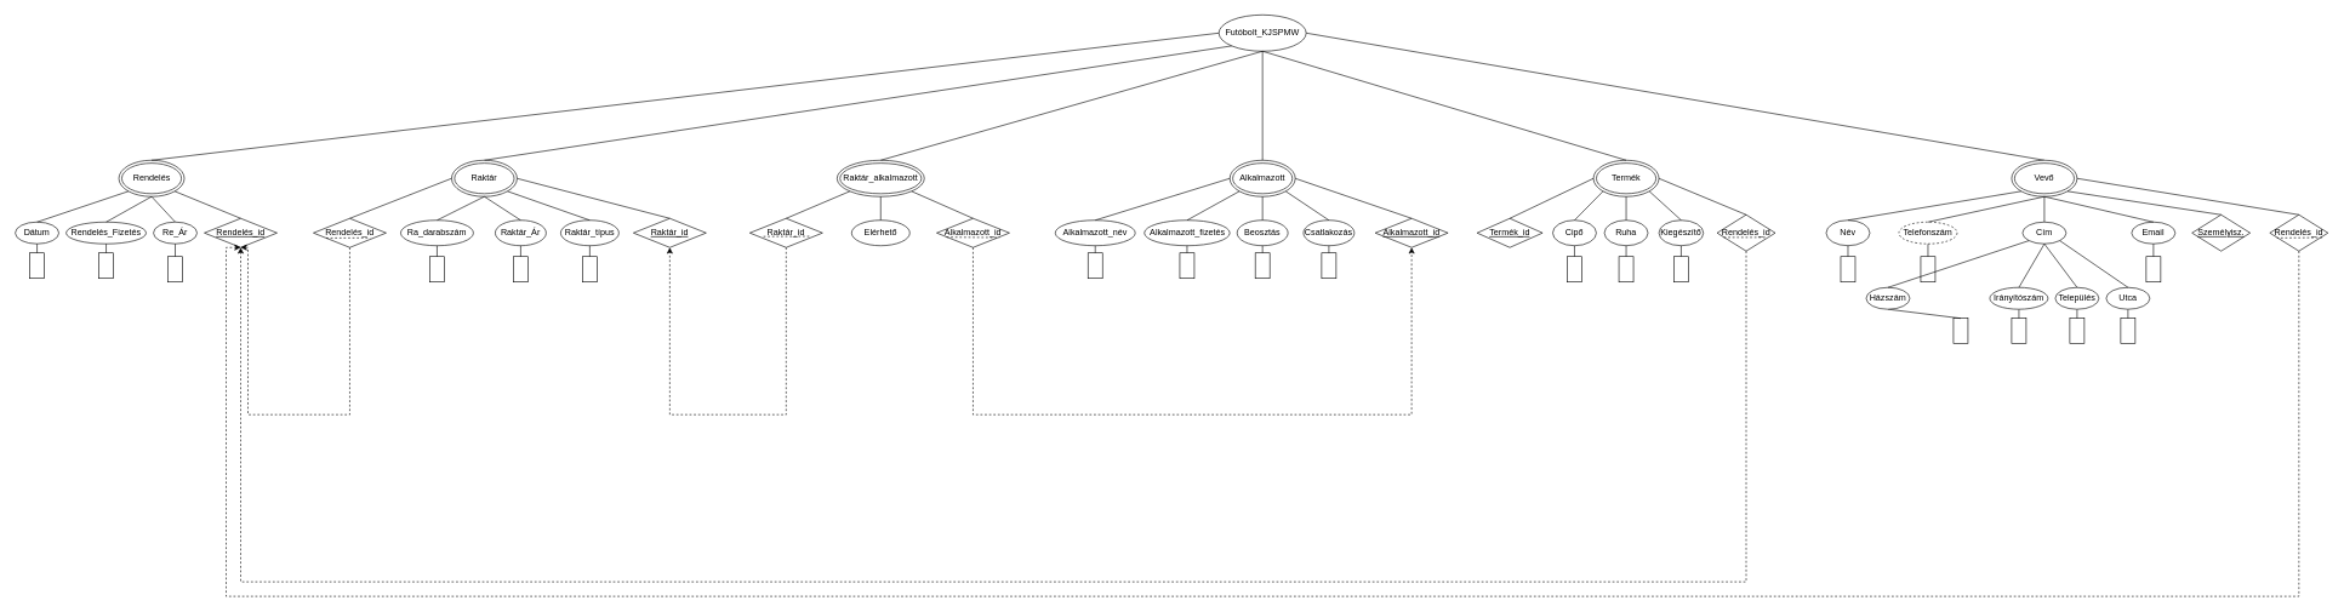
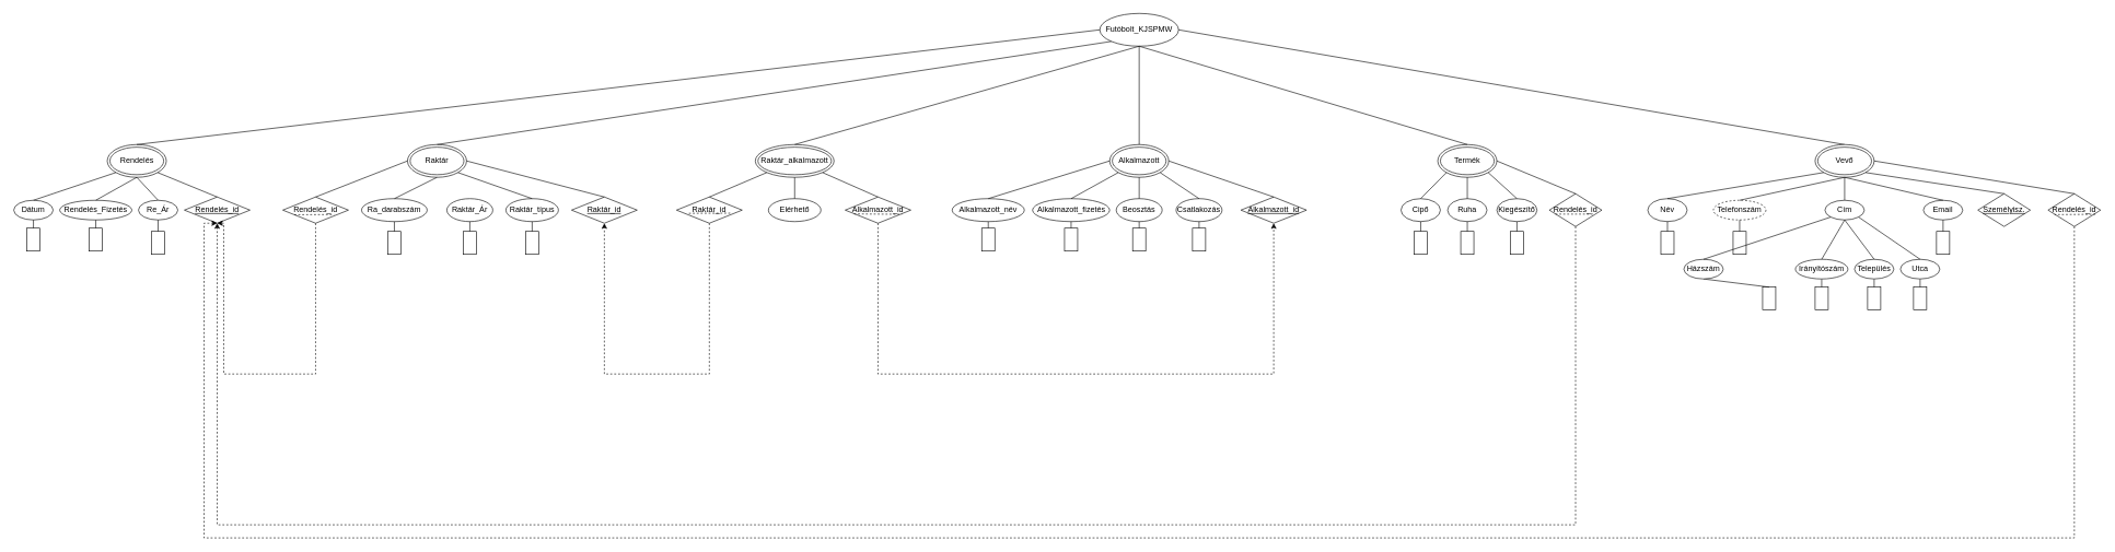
- <mxCell id="35" value="" style="endArrow=none;html=1;rounded=0;entryX=0;entryY=0.5;entryDx=0;entryDy=0;exitX=0.5;exitY=0;exitDx=0;exitDy=0;" parent="1" source="31" target="5" edge="1"><mxGeometry width="50" height="50" relative="1" as="geometry"><mxPoint x="2170" y="500" as="sourcePoint" /><mxPoint x="2220" y="450" as="targetPoint" /></mxGeometry></mxCell>
- <mxCell id="48" value="" style="endArrow=none;html=1;rounded=0;entryX=0.5;entryY=1;entryDx=0;entryDy=0;exitX=0.5;exitY=0;exitDx=0;exitDy=0;" parent="1" source="36" target="3" edge="1"><mxGeometry width="50" height="50" relative="1" as="geometry"><mxPoint x="670" y="340" as="sourcePoint" /><mxPoint x="720" y="290" as="targetPoint" /></mxGeometry></mxCell>
- <mxCell id="31" value="&lt;u&gt;Termék_id&lt;/u&gt;" style="rhombus;whiteSpace=wrap;html=1;" parent="1" vertex="1"><mxGeometry x="2030" y="300" width="90" height="40" as="geometry" /></mxCell>
